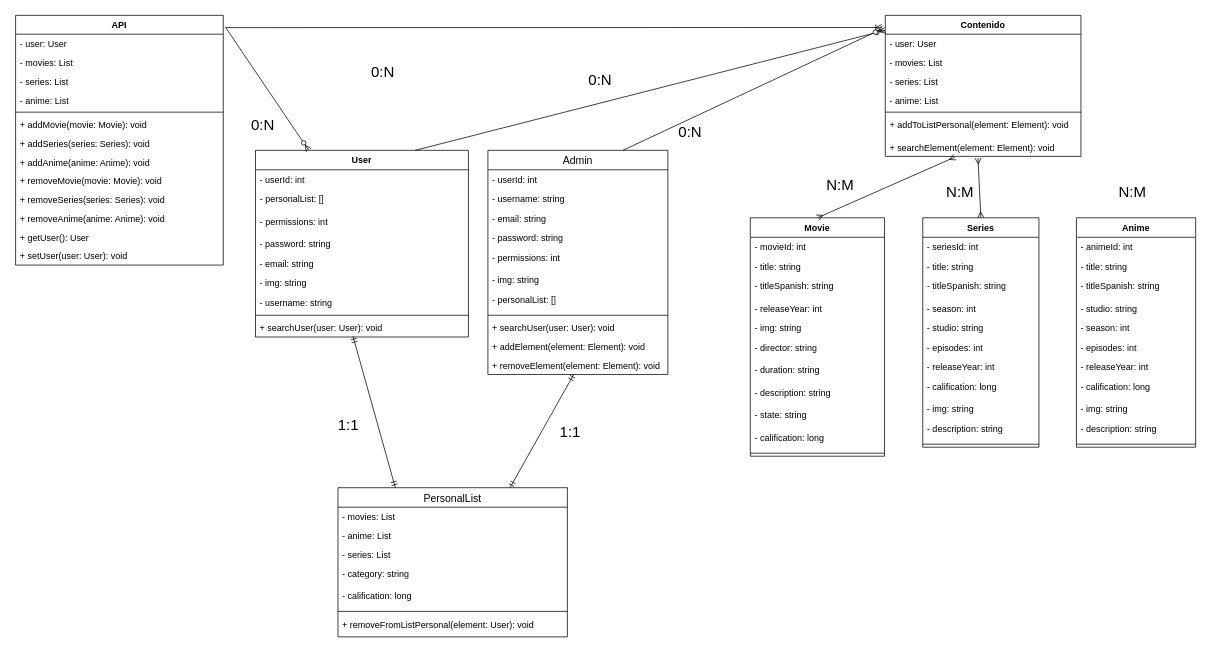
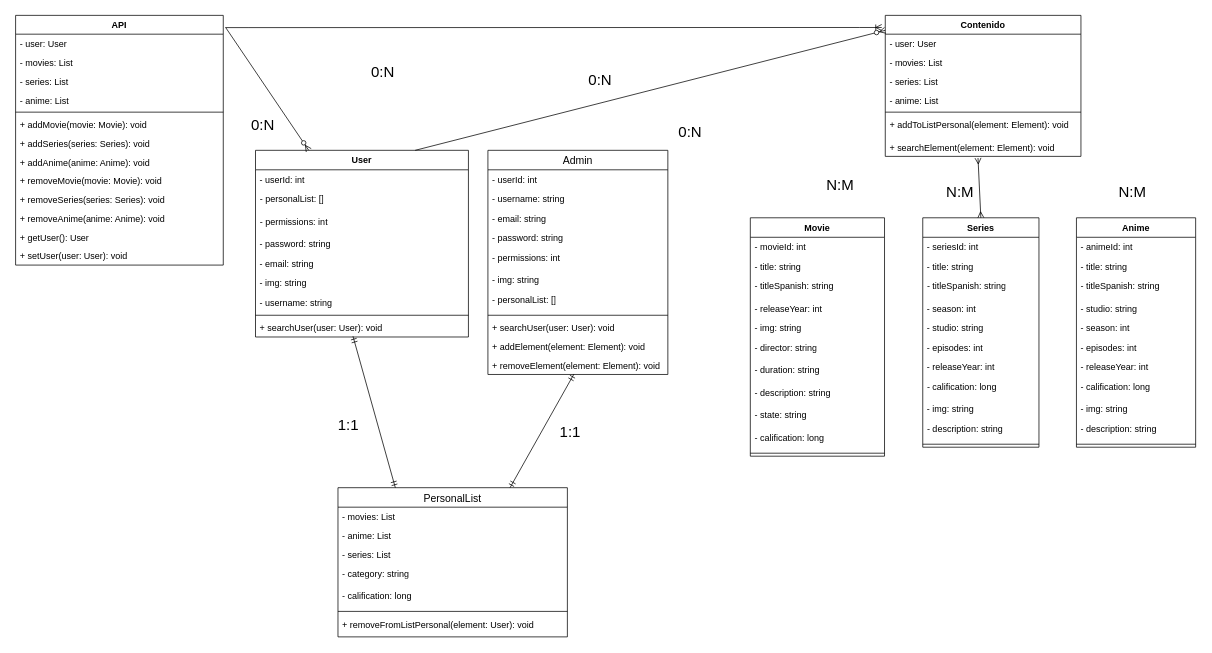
- <mxCell id="104" value="" style="fontSize=12;html=1;endArrow=ERzeroToMany;endFill=1;rounded=0;exitX=0.75;exitY=0;exitDx=0;exitDy=0;entryX=-0.009;entryY=0.092;entryDx=0;entryDy=0;entryPerimeter=0;" edge="1" parent="1" source="62" target="74"><mxGeometry width="100" height="100" relative="1" as="geometry"><mxPoint x="563" y="210" as="sourcePoint" /><mxPoint x="1190" y="50" as="targetPoint" /></mxGeometry></mxCell>
- <mxCell id="98" value="" style="fontSize=12;html=1;endArrow=ERmany;startArrow=ERmany;rounded=0;entryX=0.356;entryY=1.039;entryDx=0;entryDy=0;entryPerimeter=0;exitX=0.5;exitY=0;exitDx=0;exitDy=0;" edge="1" parent="1" source="26" target="81"><mxGeometry width="100" height="100" relative="1" as="geometry"><mxPoint x="940" y="380" as="sourcePoint" /><mxPoint x="1040" y="280" as="targetPoint" /></mxGeometry></mxCell>
